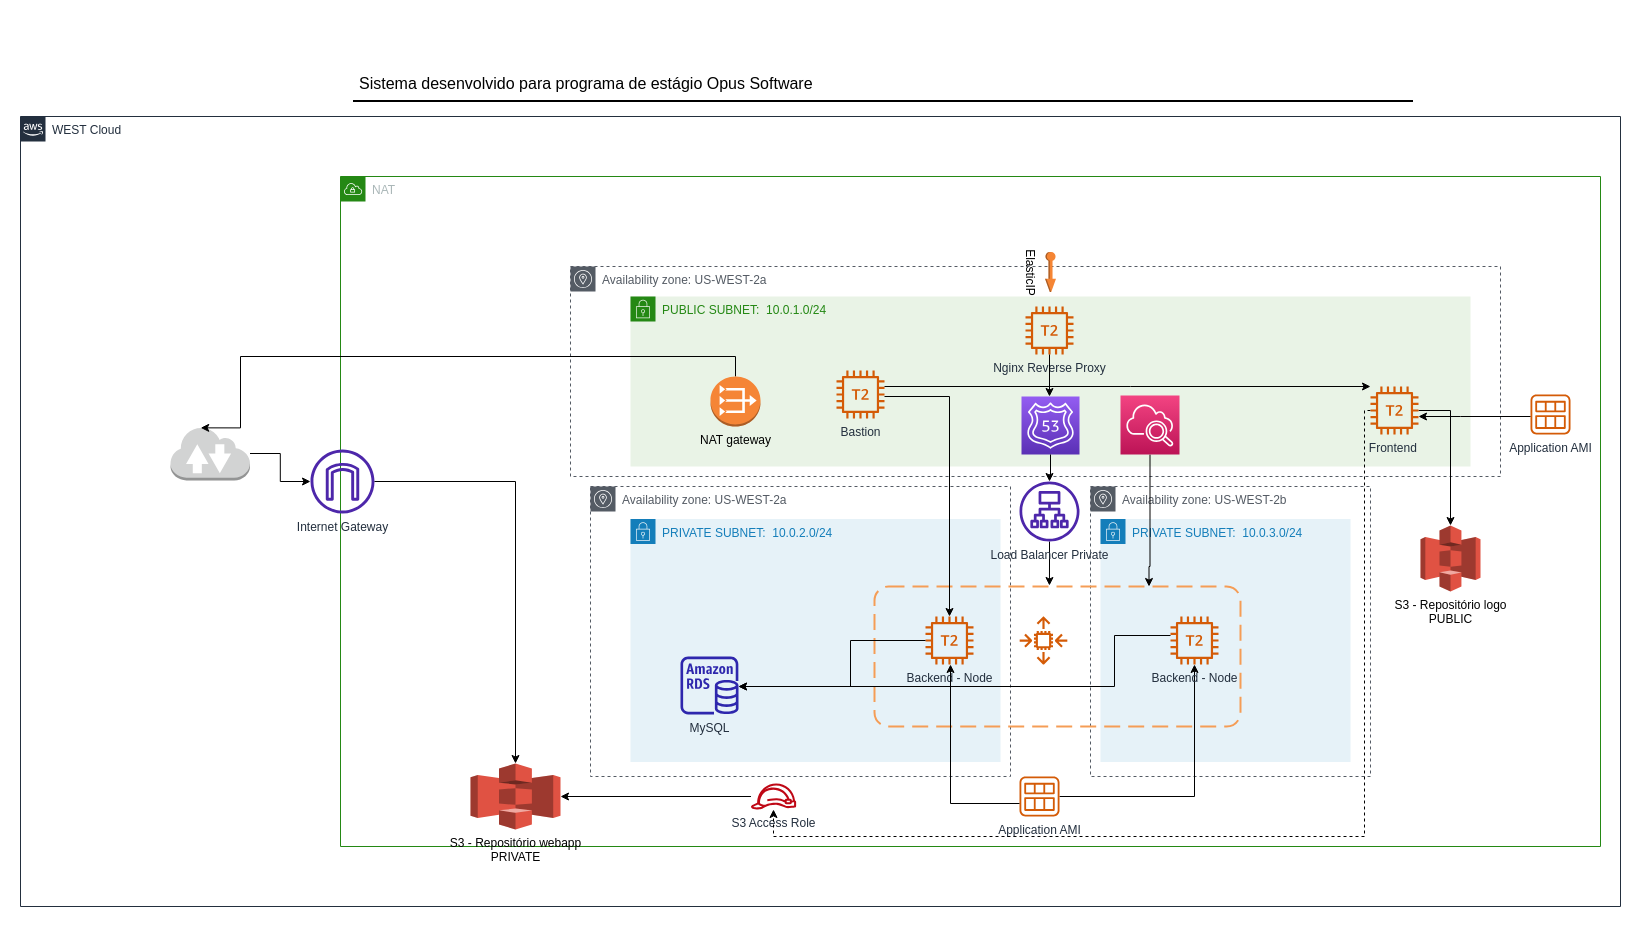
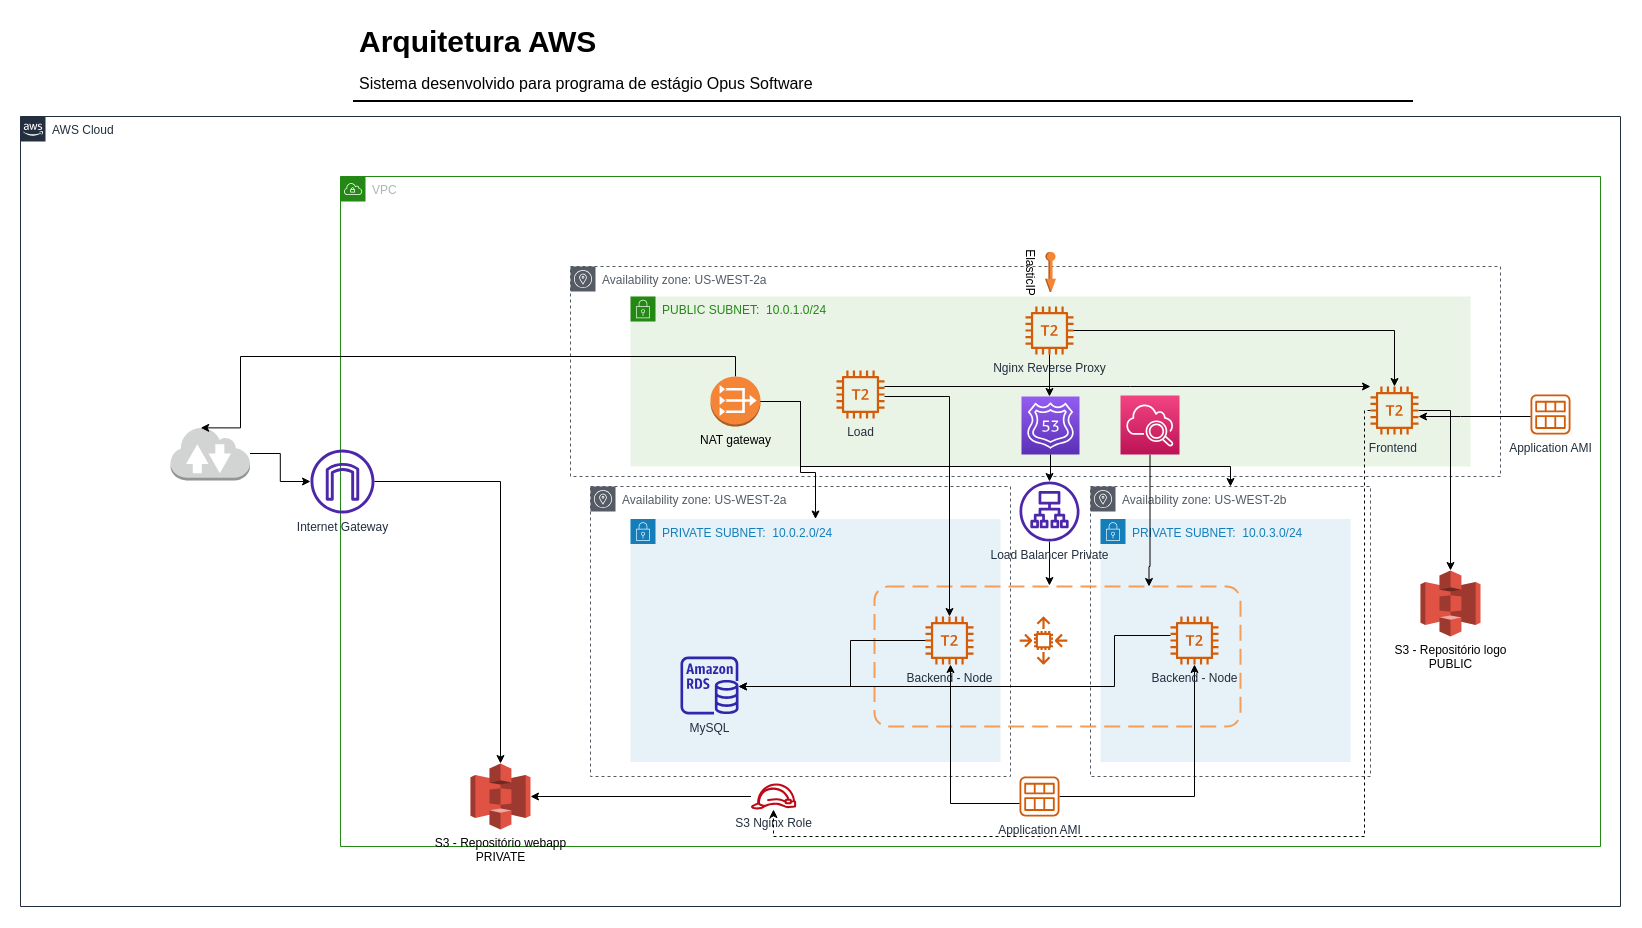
+ <mxCell id="2" value="Arquitetura AWS" style="text;html=1;resizable=0;points=[];autosize=1;align=left;verticalAlign=top;spacingTop=-4;fontSize=30;fontStyle=1" parent="1" vertex="1"><mxGeometry x="356.5" y="20.5" width="260" height="40" as="geometry" /></mxCell>
- <mxCell id="4" value="WEST Cloud" style="points=[[0,0],[0.25,0],[0.5,0],[0.75,0],[1,0],[1,0.25],[1,0.5],[1,0.75],[1,1],[0.75,1],[0.5,1],[0.25,1],[0,1],[0,0.75],[0,0.5],[0,0.25]];outlineConnect=0;gradientColor=none;html=1;whiteSpace=wrap;fontSize=12;fontStyle=0;container=1;pointerEvents=0;collapsible=0;recursiveResize=0;shape=mxgraph.aws4.group;grIcon=mxgraph.aws4.group_aws_cloud_alt;strokeColor=#232F3E;fillColor=none;verticalAlign=top;align=left;spacingLeft=30;fontColor=#232F3E;dashed=0;" parent="1" vertex="1"><mxGeometry x="20" y="116" width="1600" height="790" as="geometry" /></mxCell>
+ <mxCell id="4" value="AWS Cloud" style="points=[[0,0],[0.25,0],[0.5,0],[0.75,0],[1,0],[1,0.25],[1,0.5],[1,0.75],[1,1],[0.75,1],[0.5,1],[0.25,1],[0,1],[0,0.75],[0,0.5],[0,0.25]];outlineConnect=0;gradientColor=none;html=1;whiteSpace=wrap;fontSize=12;fontStyle=0;container=1;pointerEvents=0;collapsible=0;recursiveResize=0;shape=mxgraph.aws4.group;grIcon=mxgraph.aws4.group_aws_cloud_alt;strokeColor=#232F3E;fillColor=none;verticalAlign=top;align=left;spacingLeft=30;fontColor=#232F3E;dashed=0;" parent="1" vertex="1"><mxGeometry x="20" y="116" width="1600" height="790" as="geometry" /></mxCell>
- <mxCell id="6" value="NAT" style="points=[[0,0],[0.25,0],[0.5,0],[0.75,0],[1,0],[1,0.25],[1,0.5],[1,0.75],[1,1],[0.75,1],[0.5,1],[0.25,1],[0,1],[0,0.75],[0,0.5],[0,0.25]];outlineConnect=0;gradientColor=none;html=1;whiteSpace=wrap;fontSize=12;fontStyle=0;container=1;pointerEvents=0;collapsible=0;recursiveResize=0;shape=mxgraph.aws4.group;grIcon=mxgraph.aws4.group_vpc;strokeColor=#248814;fillColor=none;verticalAlign=top;align=left;spacingLeft=30;fontColor=#AAB7B8;dashed=0;" parent="4" vertex="1"><mxGeometry x="320" y="60" width="1260" height="670" as="geometry" /></mxCell>
+ <mxCell id="6" value="VPC" style="points=[[0,0],[0.25,0],[0.5,0],[0.75,0],[1,0],[1,0.25],[1,0.5],[1,0.75],[1,1],[0.75,1],[0.5,1],[0.25,1],[0,1],[0,0.75],[0,0.5],[0,0.25]];outlineConnect=0;gradientColor=none;html=1;whiteSpace=wrap;fontSize=12;fontStyle=0;container=1;pointerEvents=0;collapsible=0;recursiveResize=0;shape=mxgraph.aws4.group;grIcon=mxgraph.aws4.group_vpc;strokeColor=#248814;fillColor=none;verticalAlign=top;align=left;spacingLeft=30;fontColor=#AAB7B8;dashed=0;" parent="4" vertex="1"><mxGeometry x="320" y="60" width="1260" height="670" as="geometry" /></mxCell>
+ <mxCell id="44" style="edgeStyle=orthogonalEdgeStyle;rounded=0;orthogonalLoop=1;jettySize=auto;html=1;" parent="4" source="12" target="43" edge="1"><mxGeometry relative="1" as="geometry"><Array as="points"><mxPoint x="1374" y="214" /></Array></mxGeometry></mxCell>
- <mxCell id="36" value="Bastion" style="sketch=0;outlineConnect=0;fontColor=#232F3E;gradientColor=none;fillColor=#D45B07;strokeColor=none;dashed=0;verticalLabelPosition=bottom;verticalAlign=top;align=center;html=1;fontSize=12;fontStyle=0;aspect=fixed;pointerEvents=1;shape=mxgraph.aws4.t2_instance;" parent="4" vertex="1"><mxGeometry x="816" y="254" width="48" height="48" as="geometry" /></mxCell>
+ <mxCell id="36" value="Load" style="sketch=0;outlineConnect=0;fontColor=#232F3E;gradientColor=none;fillColor=#D45B07;strokeColor=none;dashed=0;verticalLabelPosition=bottom;verticalAlign=top;align=center;html=1;fontSize=12;fontStyle=0;aspect=fixed;pointerEvents=1;shape=mxgraph.aws4.t2_instance;" parent="4" vertex="1"><mxGeometry x="816" y="254" width="48" height="48" as="geometry" /></mxCell>
+ <mxCell id="50" style="edgeStyle=orthogonalEdgeStyle;rounded=0;orthogonalLoop=1;jettySize=auto;html=1;" edge="1" parent="4" source="49" target="8"><mxGeometry relative="1" as="geometry"><Array as="points"><mxPoint x="780" y="285" /><mxPoint x="780" y="350" /><mxPoint x="1210" y="350" /></Array></mxGeometry></mxCell>
+ <mxCell id="51" style="edgeStyle=orthogonalEdgeStyle;rounded=0;orthogonalLoop=1;jettySize=auto;html=1;" edge="1" parent="4" source="49" target="10"><mxGeometry relative="1" as="geometry"><Array as="points"><mxPoint x="780" y="285" /><mxPoint x="780" y="356" /><mxPoint x="795" y="356" /></Array></mxGeometry></mxCell>
- <mxCell id="26" value="S3 - Repositório logo&lt;br&gt;PUBLIC" style="outlineConnect=0;dashed=0;verticalLabelPosition=bottom;verticalAlign=top;align=center;html=1;shape=mxgraph.aws3.s3;fillColor=#E05243;gradientColor=none;" parent="6" vertex="1"><mxGeometry x="1080" y="349" width="60" height="66" as="geometry" /></mxCell>
+ <mxCell id="26" value="S3 - Repositório logo&lt;br&gt;PUBLIC" style="outlineConnect=0;dashed=0;verticalLabelPosition=bottom;verticalAlign=top;align=center;html=1;shape=mxgraph.aws3.s3;fillColor=#E05243;gradientColor=none;" parent="6" vertex="1"><mxGeometry x="1080" y="394" width="60" height="66" as="geometry" /></mxCell>
- <mxCell id="15" value="S3 - Repositório webapp&lt;br&gt;PRIVATE&lt;br&gt;" style="outlineConnect=0;dashed=0;verticalLabelPosition=bottom;verticalAlign=top;align=center;html=1;shape=mxgraph.aws3.s3;fillColor=#E05243;gradientColor=none;" parent="6" vertex="1"><mxGeometry x="130" y="587" width="90" height="66" as="geometry" /></mxCell>
+ <mxCell id="15" value="S3 - Repositório webapp&lt;br&gt;PRIVATE&lt;br&gt;" style="outlineConnect=0;dashed=0;verticalLabelPosition=bottom;verticalAlign=top;align=center;html=1;shape=mxgraph.aws3.s3;fillColor=#E05243;gradientColor=none;" parent="6" vertex="1"><mxGeometry x="130" y="587" width="60" height="66" as="geometry" /></mxCell>
- <mxCell id="40" value="S3 Access Role" style="sketch=0;outlineConnect=0;fontColor=#232F3E;gradientColor=none;fillColor=#BF0816;strokeColor=none;dashed=0;verticalLabelPosition=bottom;verticalAlign=top;align=center;html=1;fontSize=12;fontStyle=0;aspect=fixed;pointerEvents=1;shape=mxgraph.aws4.role;" parent="4" vertex="1"><mxGeometry x="730" y="667" width="46.09" height="26" as="geometry" /></mxCell>
+ <mxCell id="40" value="S3 Nginx Role" style="sketch=0;outlineConnect=0;fontColor=#232F3E;gradientColor=none;fillColor=#BF0816;strokeColor=none;dashed=0;verticalLabelPosition=bottom;verticalAlign=top;align=center;html=1;fontSize=12;fontStyle=0;aspect=fixed;pointerEvents=1;shape=mxgraph.aws4.role;" parent="4" vertex="1"><mxGeometry x="730" y="667" width="46.09" height="26" as="geometry" /></mxCell>
